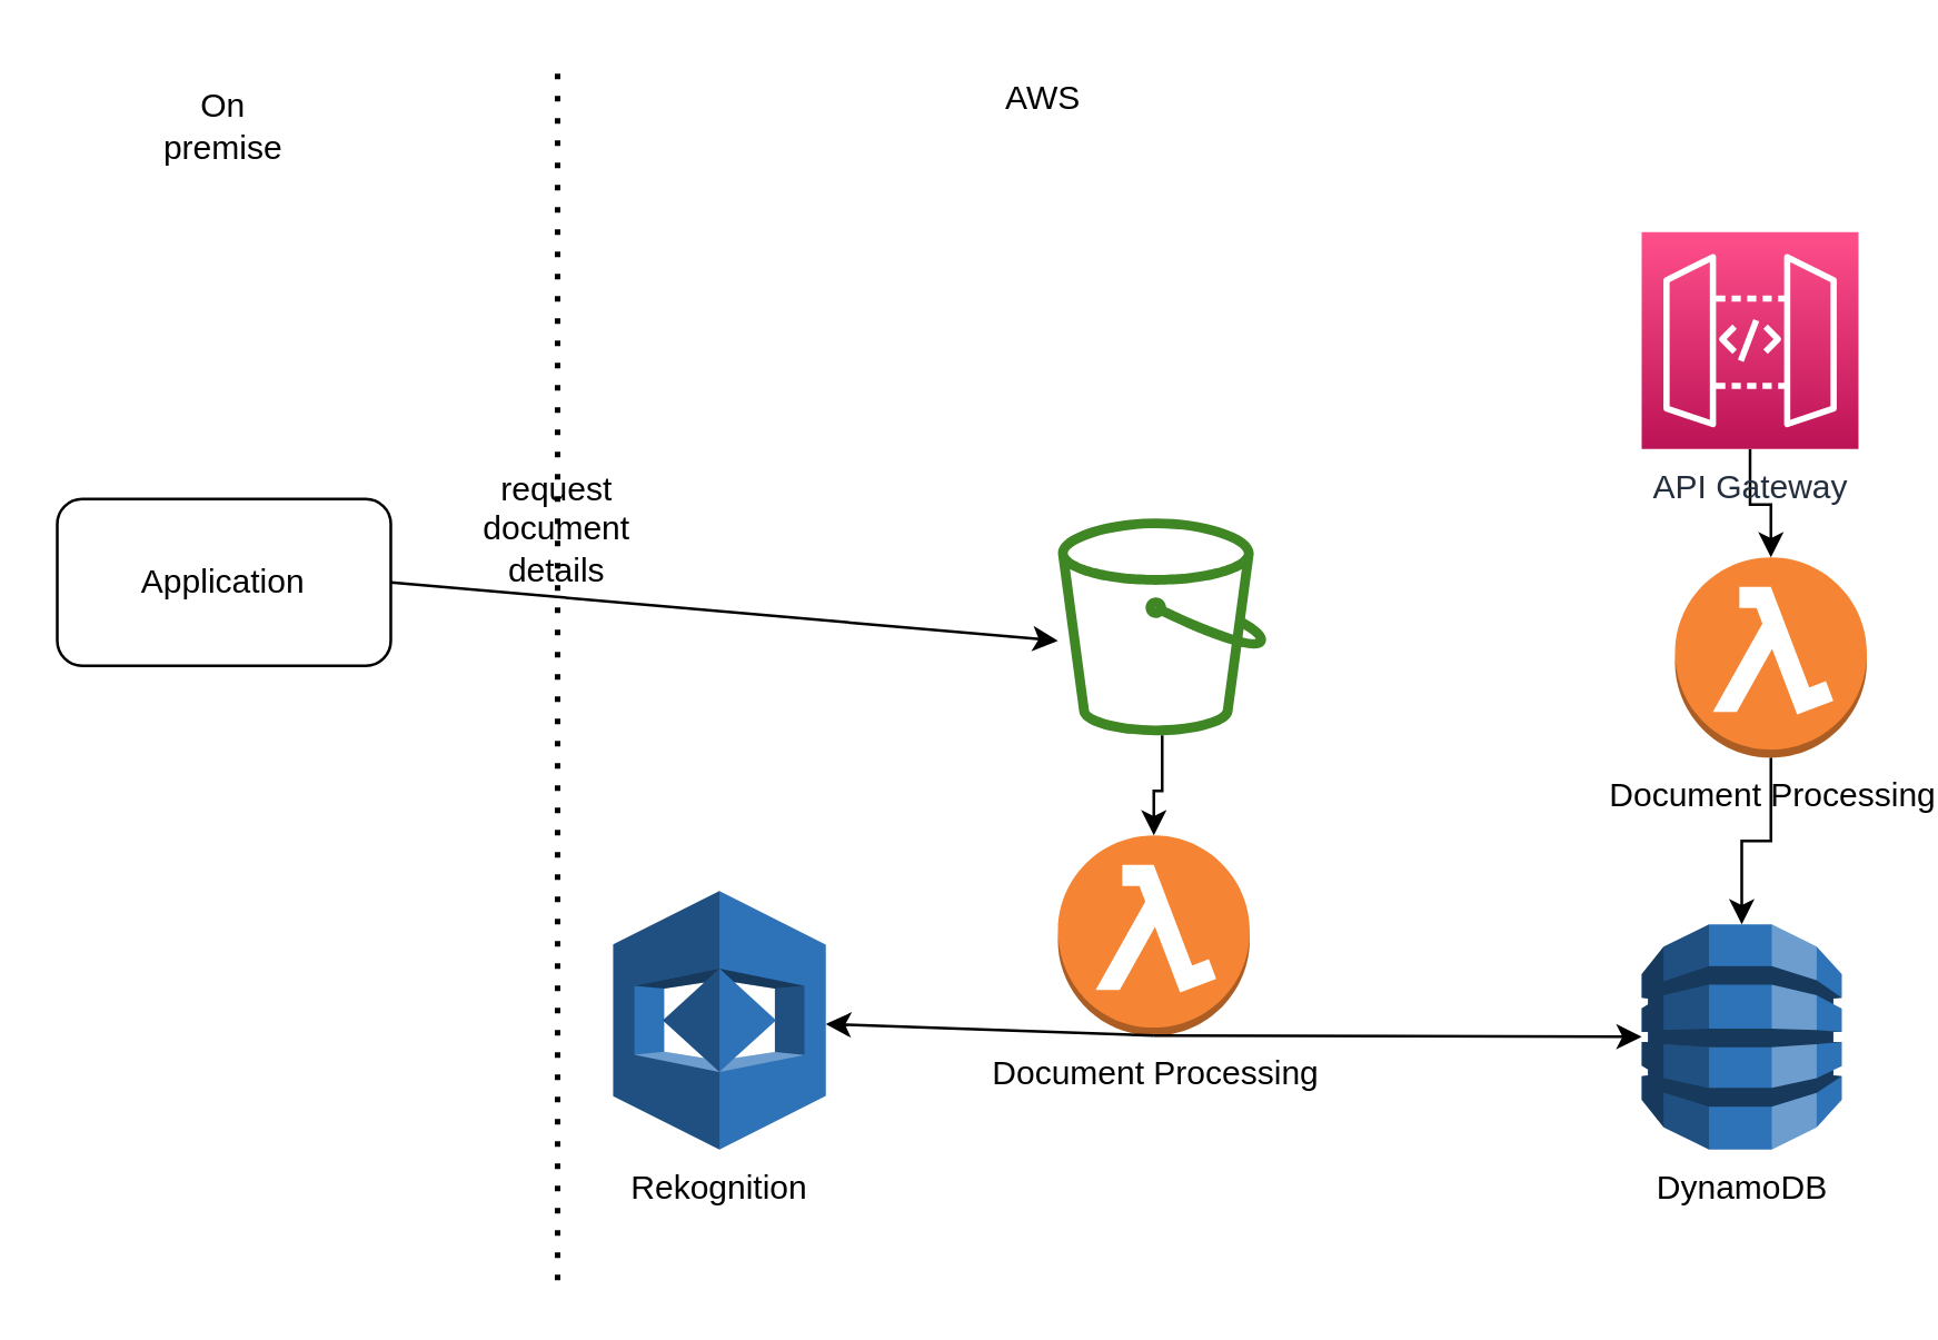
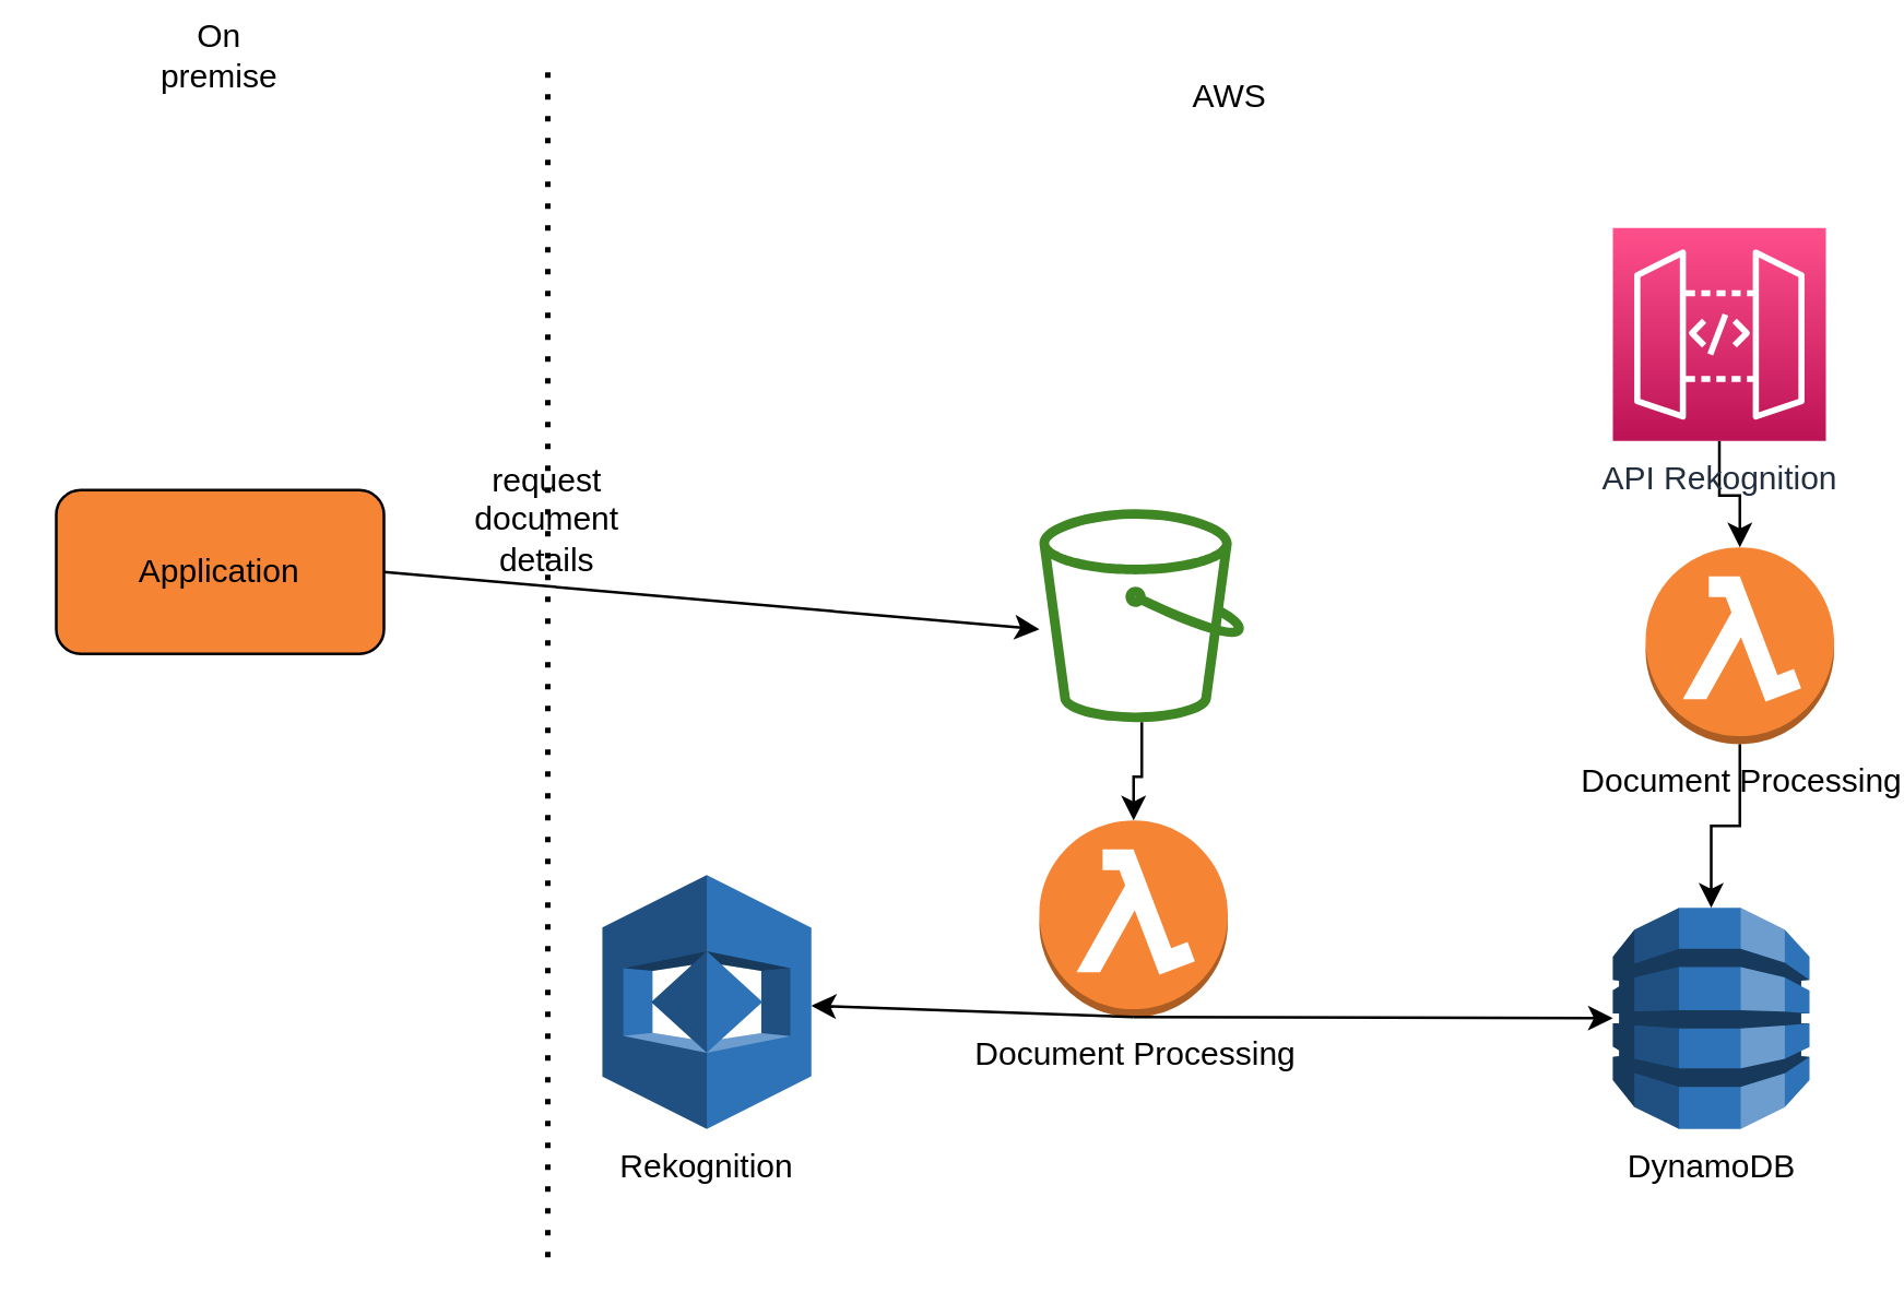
- <mxCell id="7" value="AWS" style="text;html=1;strokeColor=none;fillColor=none;align=center;verticalAlign=middle;whiteSpace=wrap;rounded=0;" vertex="1" parent="1"><mxGeometry x="345" y="20" width="60" height="30" as="geometry" /></mxCell>
+ <mxCell id="7" value="AWS" style="text;html=1;strokeColor=none;fillColor=none;align=center;verticalAlign=middle;whiteSpace=wrap;rounded=0;" vertex="1" parent="1"><mxGeometry x="420" y="20" width="60" height="30" as="geometry" /></mxCell>
- <mxCell id="6" value="On premise" style="text;html=1;strokeColor=none;fillColor=none;align=center;verticalAlign=middle;whiteSpace=wrap;rounded=0;" vertex="1" parent="1"><mxGeometry x="50" y="30" width="60" height="30" as="geometry" /></mxCell>
+ <mxCell id="6" value="On premise" style="text;html=1;strokeColor=none;fillColor=none;align=center;verticalAlign=middle;whiteSpace=wrap;rounded=0;" vertex="1" parent="1"><mxGeometry x="50" y="5" width="60" height="30" as="geometry" /></mxCell>
- <mxCell id="15" value="API Gateway" style="sketch=0;points=[[0,0,0],[0.25,0,0],[0.5,0,0],[0.75,0,0],[1,0,0],[0,1,0],[0.25,1,0],[0.5,1,0],[0.75,1,0],[1,1,0],[0,0.25,0],[0,0.5,0],[0,0.75,0],[1,0.25,0],[1,0.5,0],[1,0.75,0]];outlineConnect=0;fontColor=#232F3E;gradientColor=#FF4F8B;gradientDirection=north;fillColor=#BC1356;strokeColor=#ffffff;dashed=0;verticalLabelPosition=bottom;verticalAlign=top;align=center;html=1;fontSize=12;fontStyle=0;aspect=fixed;shape=mxgraph.aws4.resourceIcon;resIcon=mxgraph.aws4.api_gateway;" vertex="1" parent="1"><mxGeometry x="590" y="83" width="78" height="78" as="geometry" /></mxCell>
+ <mxCell id="15" value="API Rekognition" style="sketch=0;points=[[0,0,0],[0.25,0,0],[0.5,0,0],[0.75,0,0],[1,0,0],[0,1,0],[0.25,1,0],[0.5,1,0],[0.75,1,0],[1,1,0],[0,0.25,0],[0,0.5,0],[0,0.75,0],[1,0.25,0],[1,0.5,0],[1,0.75,0]];outlineConnect=0;fontColor=#232F3E;gradientColor=#FF4F8B;gradientDirection=north;fillColor=#BC1356;strokeColor=#ffffff;dashed=0;verticalLabelPosition=bottom;verticalAlign=top;align=center;html=1;fontSize=12;fontStyle=0;aspect=fixed;shape=mxgraph.aws4.resourceIcon;resIcon=mxgraph.aws4.api_gateway;" vertex="1" parent="1"><mxGeometry x="590" y="83" width="78" height="78" as="geometry" /></mxCell>
- <mxCell id="4" value="Application" style="rounded=1;whiteSpace=wrap;html=1;" vertex="1" parent="1"><mxGeometry x="20" y="179" width="120" height="60" as="geometry" /></mxCell>
+ <mxCell id="4" value="Application" style="rounded=1;whiteSpace=wrap;html=1;fillColor=#f58534;" vertex="1" parent="1"><mxGeometry x="20" y="179" width="120" height="60" as="geometry" /></mxCell>
